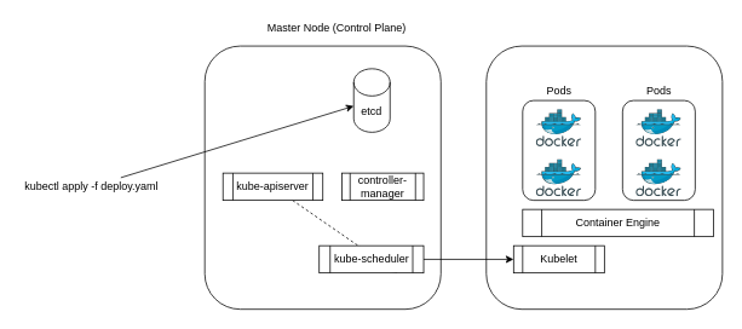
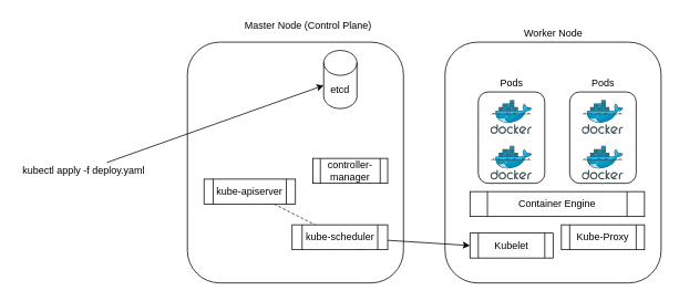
+ <mxCell id="10" value="Worker Node" style="text;html=1;align=center;verticalAlign=middle;resizable=0;points=[];autosize=1;strokeColor=none;fillColor=none;" vertex="1" parent="1"><mxGeometry x="620" y="30" width="90" height="20" as="geometry" /></mxCell>
- <mxCell id="5" value="etcd" style="shape=cylinder3;whiteSpace=wrap;html=1;boundedLbl=1;backgroundOutline=1;size=15;" vertex="1" parent="1"><mxGeometry x="389" y="75" width="40" height="70" as="geometry" /></mxCell>
+ <mxCell id="5" value="etcd" style="shape=cylinder3;whiteSpace=wrap;html=1;boundedLbl=1;backgroundOutline=1;size=15;" vertex="1" parent="1"><mxGeometry x="389" y="60" width="40" height="70" as="geometry" /></mxCell>
- <mxCell id="7" value="kube-apiserver" style="shape=process;whiteSpace=wrap;html=1;backgroundOutline=1;" vertex="1" parent="1"><mxGeometry x="245" y="190" width="110" height="30" as="geometry" /></mxCell>
+ <mxCell id="7" value="kube-apiserver" style="shape=process;whiteSpace=wrap;html=1;backgroundOutline=1;" vertex="1" parent="1"><mxGeometry x="245" y="215" width="110" height="30" as="geometry" /></mxCell>
- <mxCell id="11" value="Container Engine" style="shape=process;whiteSpace=wrap;html=1;backgroundOutline=1;" vertex="1" parent="1"><mxGeometry x="575" y="230" width="210" height="30" as="geometry" /></mxCell>
+ <mxCell id="11" value="Container Engine" style="shape=process;whiteSpace=wrap;html=1;backgroundOutline=1;" vertex="1" parent="1"><mxGeometry x="565" y="230" width="210" height="30" as="geometry" /></mxCell>
- <mxCell id="12" value="Kubelet" style="shape=process;whiteSpace=wrap;html=1;backgroundOutline=1;" vertex="1" parent="1"><mxGeometry x="565" y="270" width="100" height="30" as="geometry" /></mxCell>
+ <mxCell id="12" value="Kubelet" style="shape=process;whiteSpace=wrap;html=1;backgroundOutline=1;" vertex="1" parent="1"><mxGeometry x="565" y="280" width="100" height="30" as="geometry" /></mxCell>
+ <mxCell id="13" value="Kube-Proxy" style="shape=process;whiteSpace=wrap;html=1;backgroundOutline=1;" vertex="1" parent="1"><mxGeometry x="675" y="270" width="100" height="30" as="geometry" /></mxCell>
